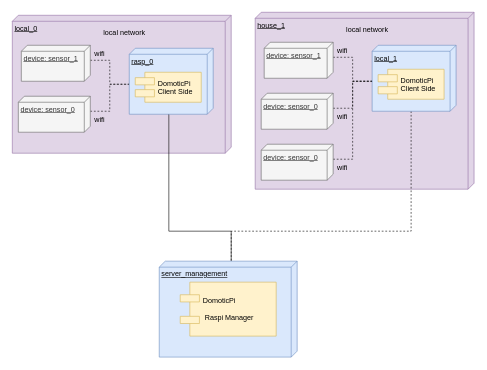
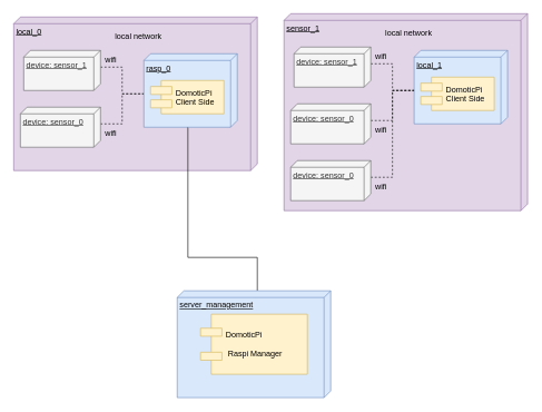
- <mxCell id="13" value="house_1" style="verticalAlign=top;align=left;spacingTop=8;spacingLeft=2;spacingRight=12;shape=cube;size=10;direction=south;fontStyle=4;html=1;fillColor=#e1d5e7;strokeColor=#9673a6;" vertex="1" parent="1"><mxGeometry x="425" y="20" width="365" height="295" as="geometry" /></mxCell>
+ <mxCell id="13" value="sensor_1" style="verticalAlign=top;align=left;spacingTop=8;spacingLeft=2;spacingRight=12;shape=cube;size=10;direction=south;fontStyle=4;html=1;fillColor=#e1d5e7;strokeColor=#9673a6;" vertex="1" parent="1"><mxGeometry x="425" y="20" width="365" height="295" as="geometry" /></mxCell>
- <mxCell id="18" style="edgeStyle=orthogonalEdgeStyle;rounded=0;orthogonalLoop=1;jettySize=auto;html=1;exitX=0;exitY=0;exitDx=110;exitDy=75;exitPerimeter=0;entryX=0;entryY=0;entryDx=0;entryDy=110;entryPerimeter=0;endArrow=none;endFill=0;dashed=1;" edge="1" parent="1" source="19" target="27"><mxGeometry relative="1" as="geometry"><Array as="points"><mxPoint x="685" y="385" /><mxPoint x="385" y="385" /></Array></mxGeometry></mxCell>
